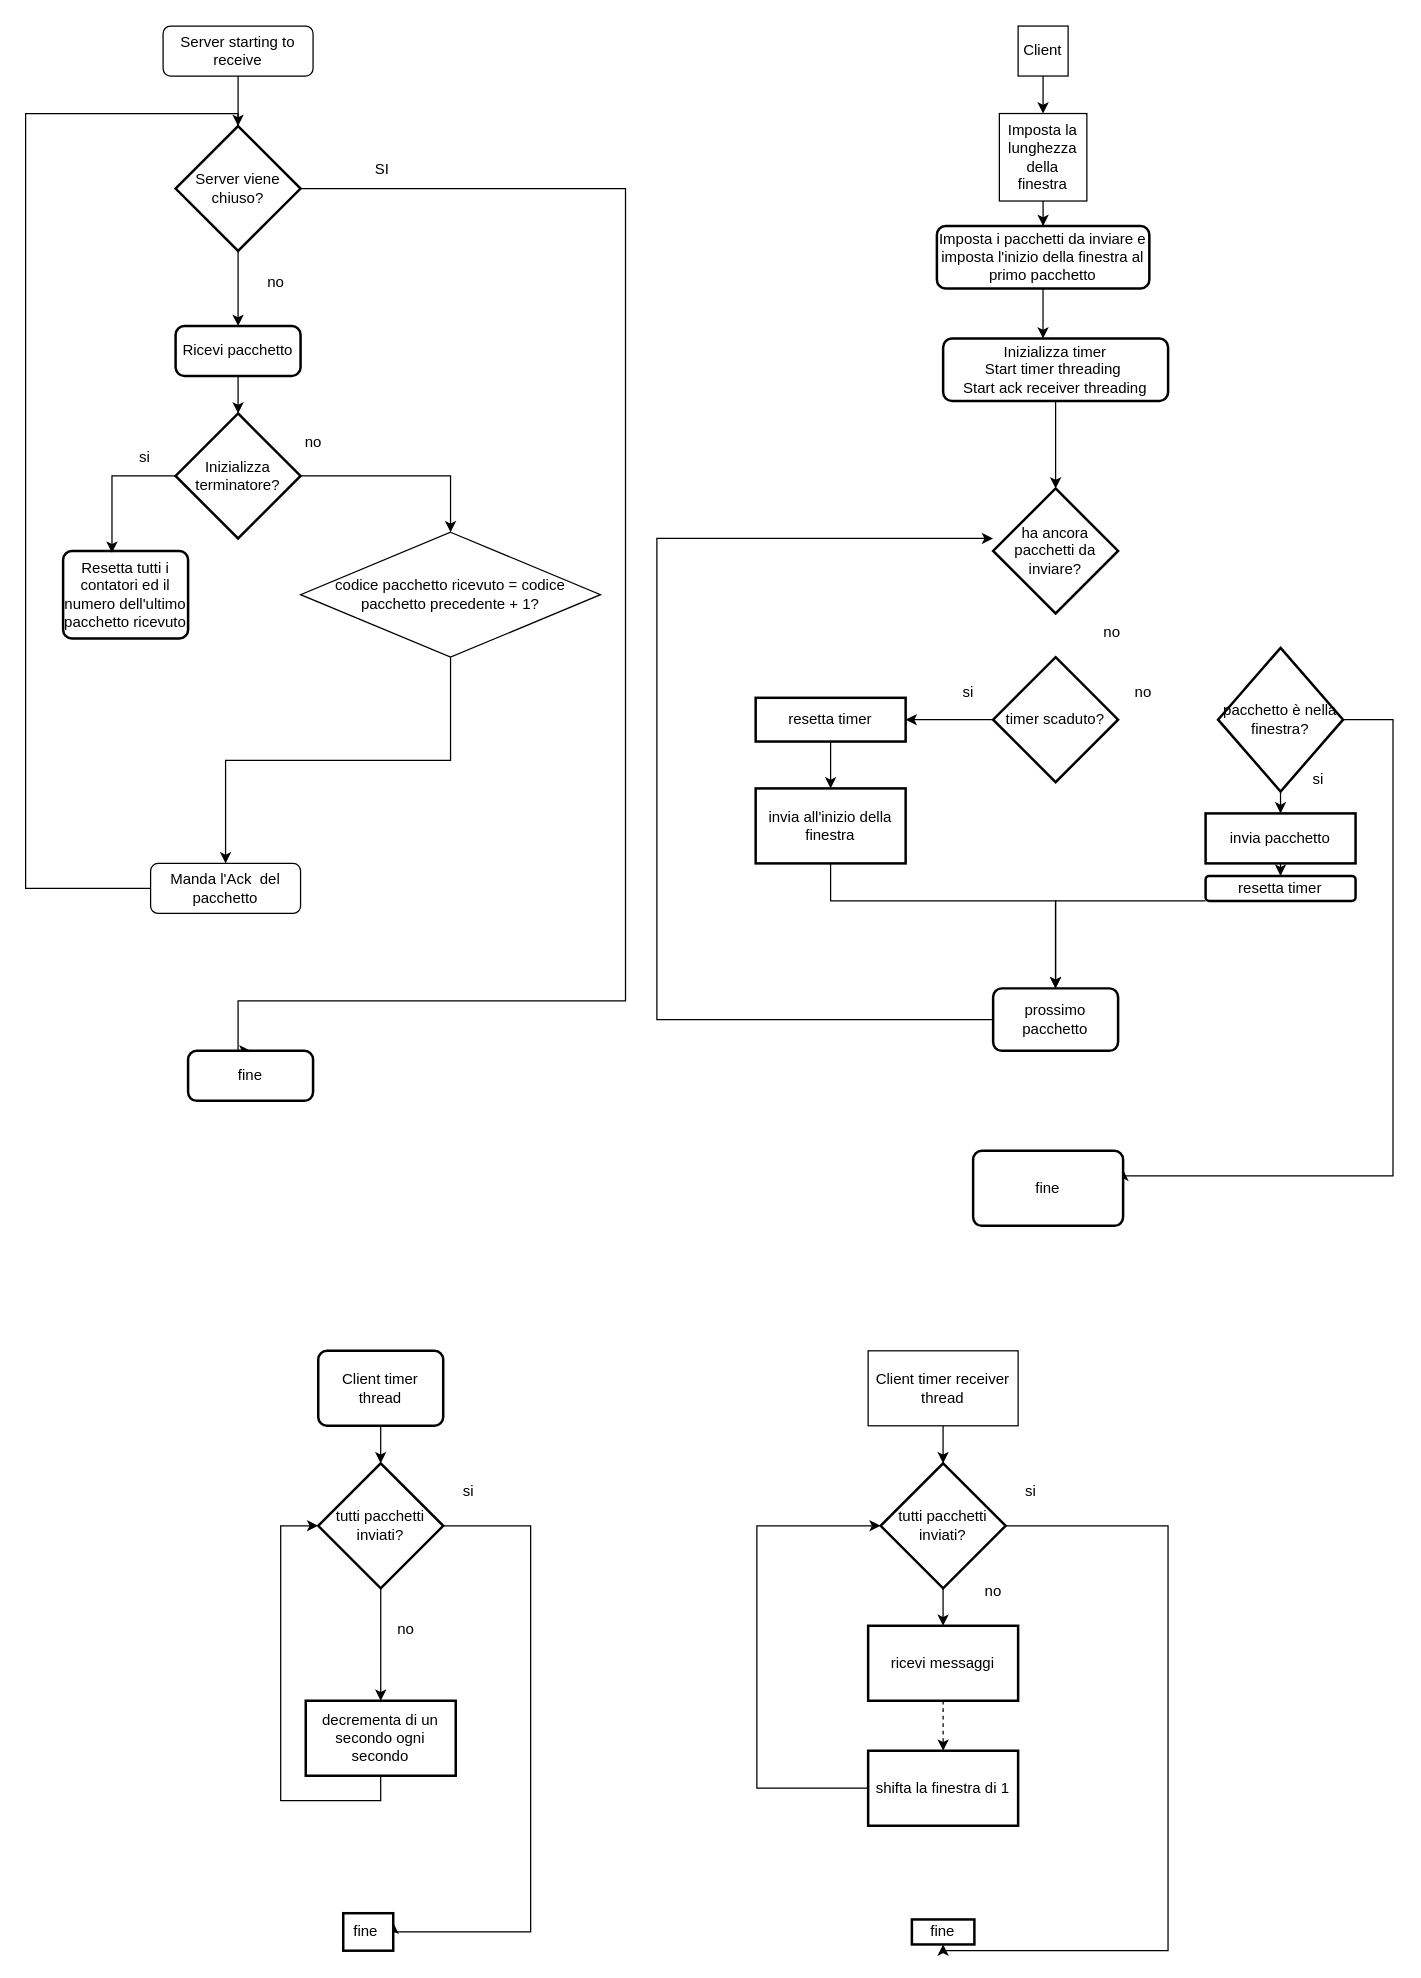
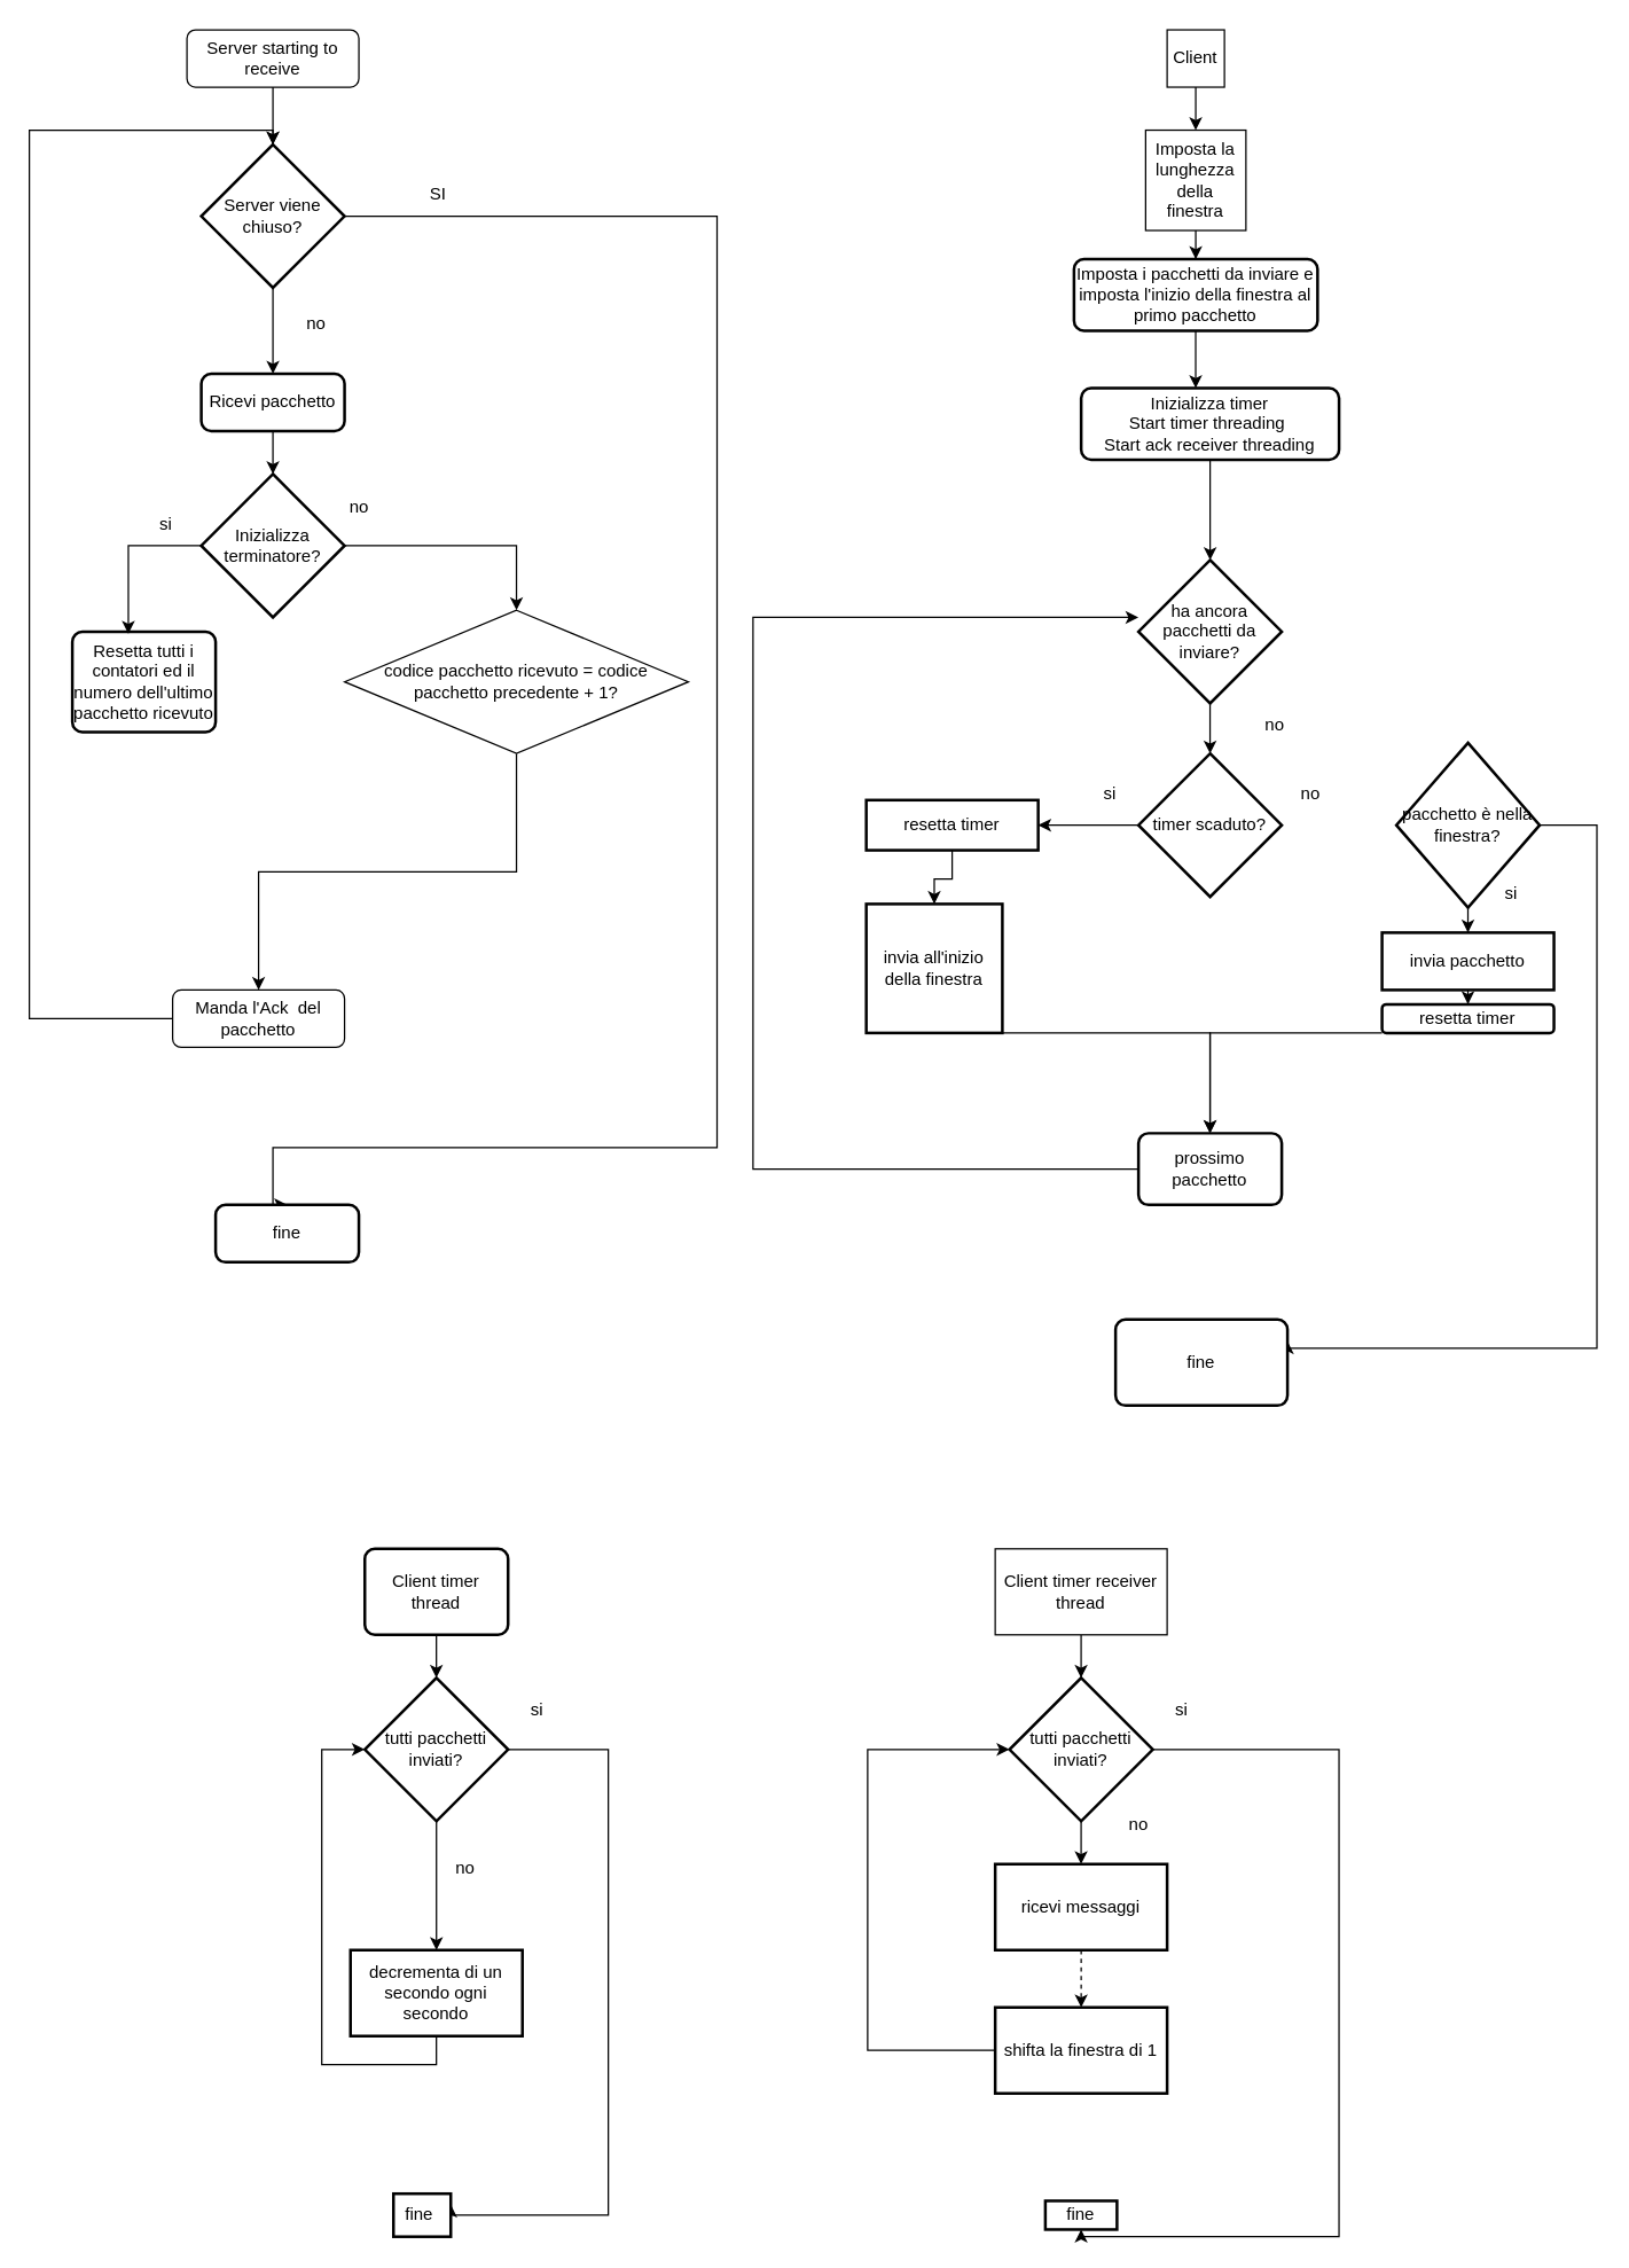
- <mxCell id="3" style="edgeStyle=orthogonalEdgeStyle;rounded=0;orthogonalLoop=1;jettySize=auto;html=1;endArrow=none;" parent="1" source="4" target="7" edge="1"><mxGeometry relative="1" as="geometry"><mxPoint x="50" y="90" as="targetPoint" /><Array as="points"><mxPoint x="20" y="710" /><mxPoint x="20" y="90" /><mxPoint x="190" y="90" /></Array></mxGeometry></mxCell>
+ <mxCell id="3" style="edgeStyle=orthogonalEdgeStyle;rounded=0;orthogonalLoop=1;jettySize=auto;html=1;" parent="1" source="4" target="7" edge="1"><mxGeometry relative="1" as="geometry"><mxPoint x="50" y="90" as="targetPoint" /><Array as="points"><mxPoint x="20" y="710" /><mxPoint x="20" y="90" /><mxPoint x="190" y="90" /></Array></mxGeometry></mxCell>
+ <mxCell id="29" style="edgeStyle=orthogonalEdgeStyle;rounded=0;orthogonalLoop=1;jettySize=auto;html=1;" edge="1" parent="1" source="30" target="34"><mxGeometry relative="1" as="geometry" /></mxCell>
- <mxCell id="45" value="invia all'inizio della finestra" style="whiteSpace=wrap;html=1;strokeWidth=2;" vertex="1" parent="1"><mxGeometry x="604.14" y="630" width="120" height="60" as="geometry" /></mxCell>
+ <mxCell id="45" value="invia all'inizio della finestra" style="whiteSpace=wrap;html=1;strokeWidth=2;" vertex="1" parent="1"><mxGeometry x="604.14" y="630" width="95" height="90" as="geometry" /></mxCell>
